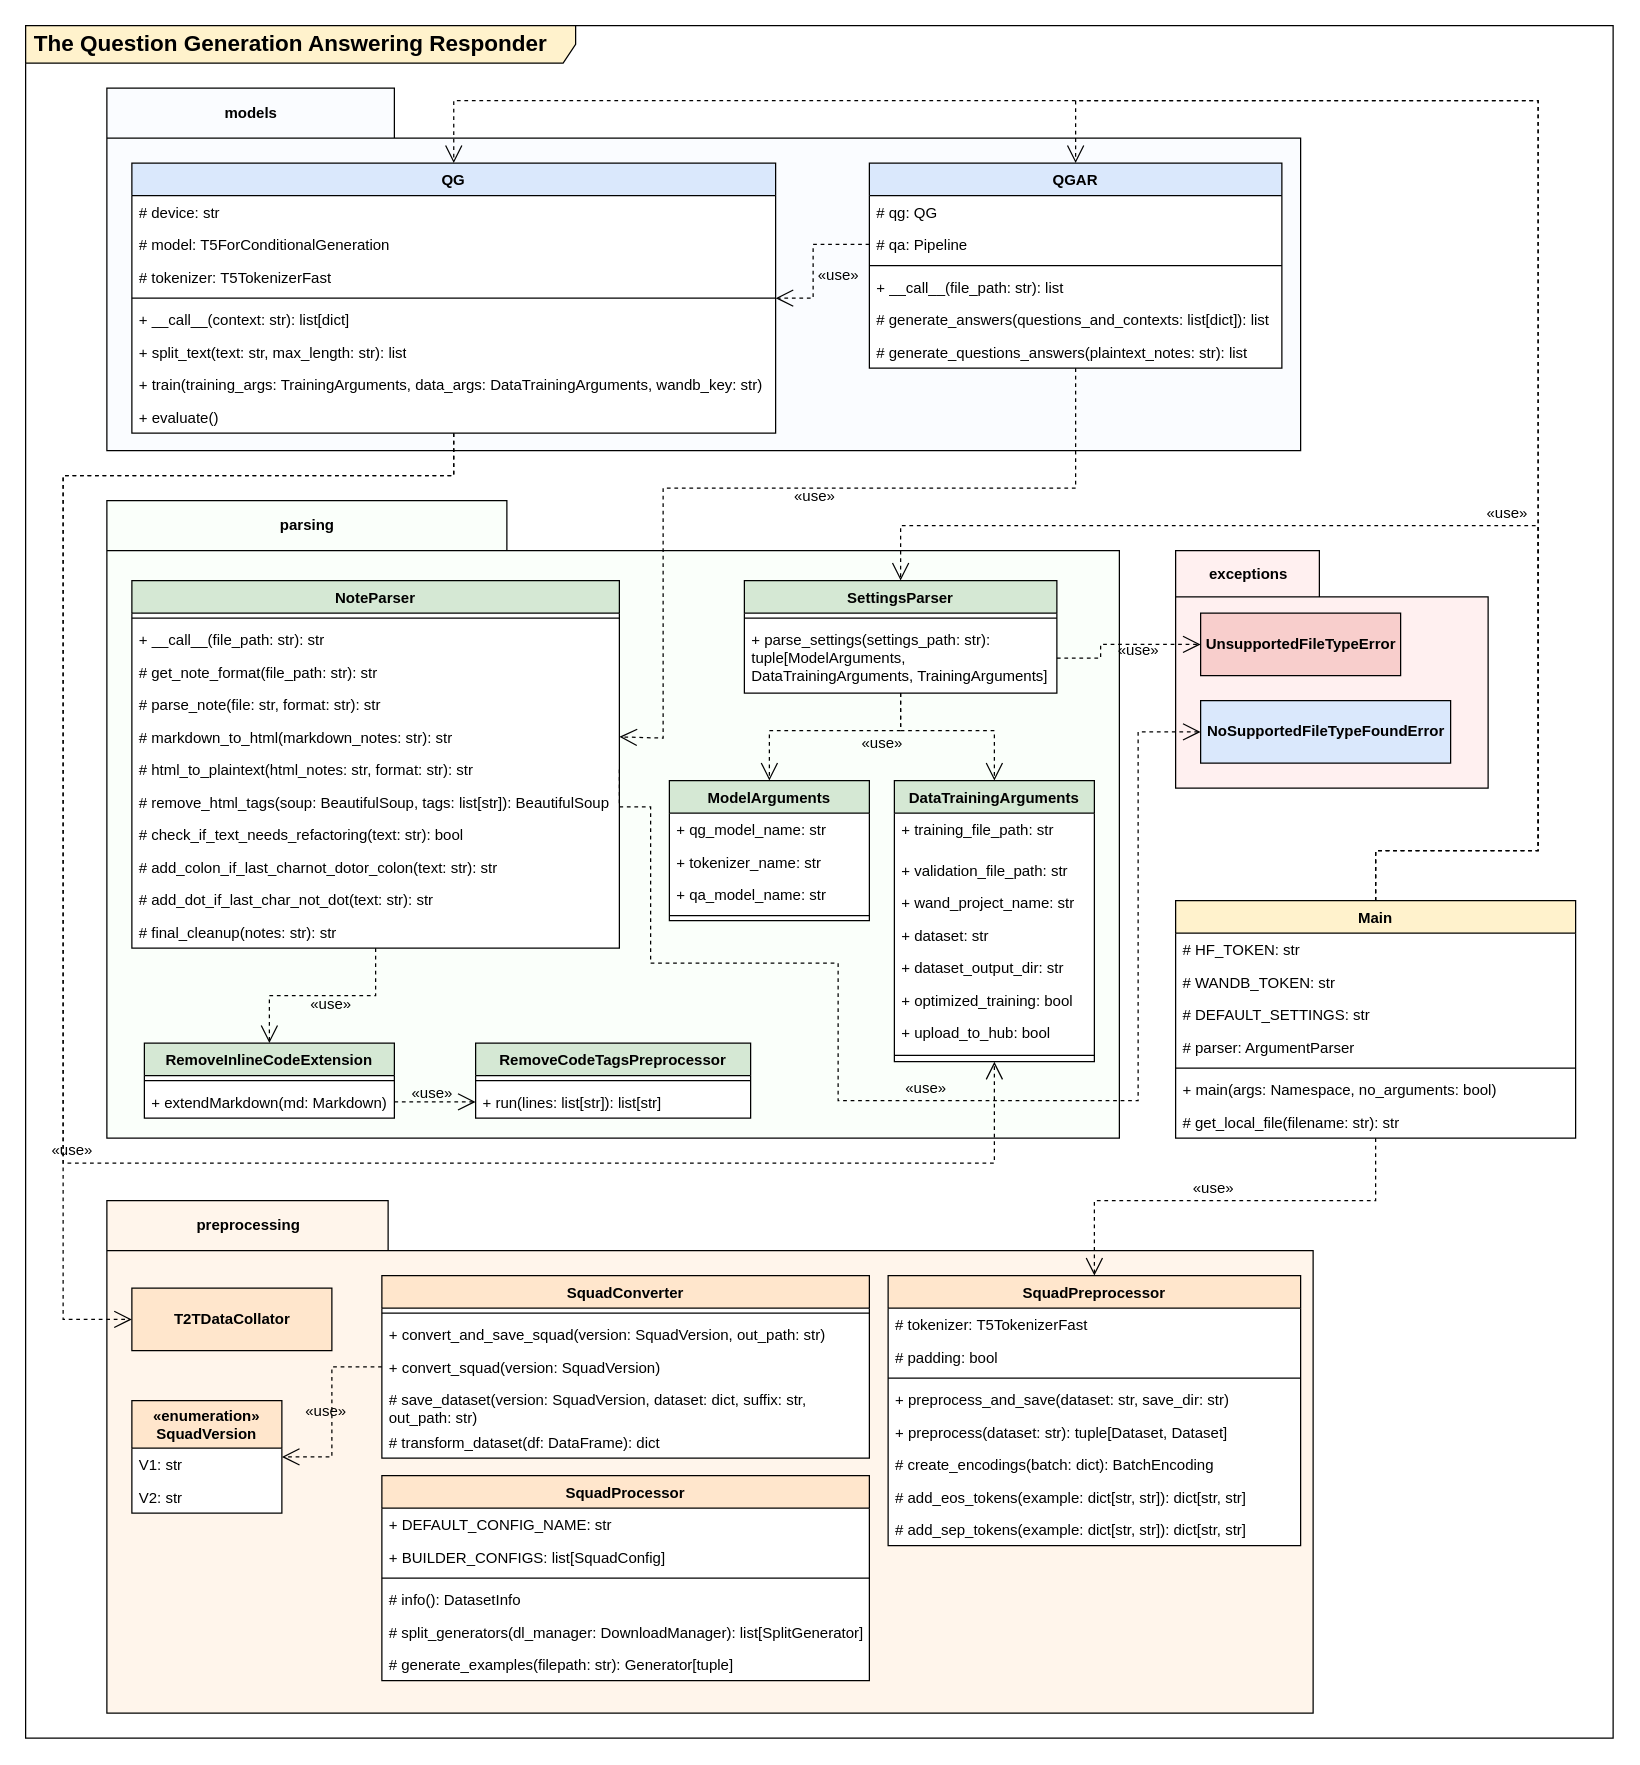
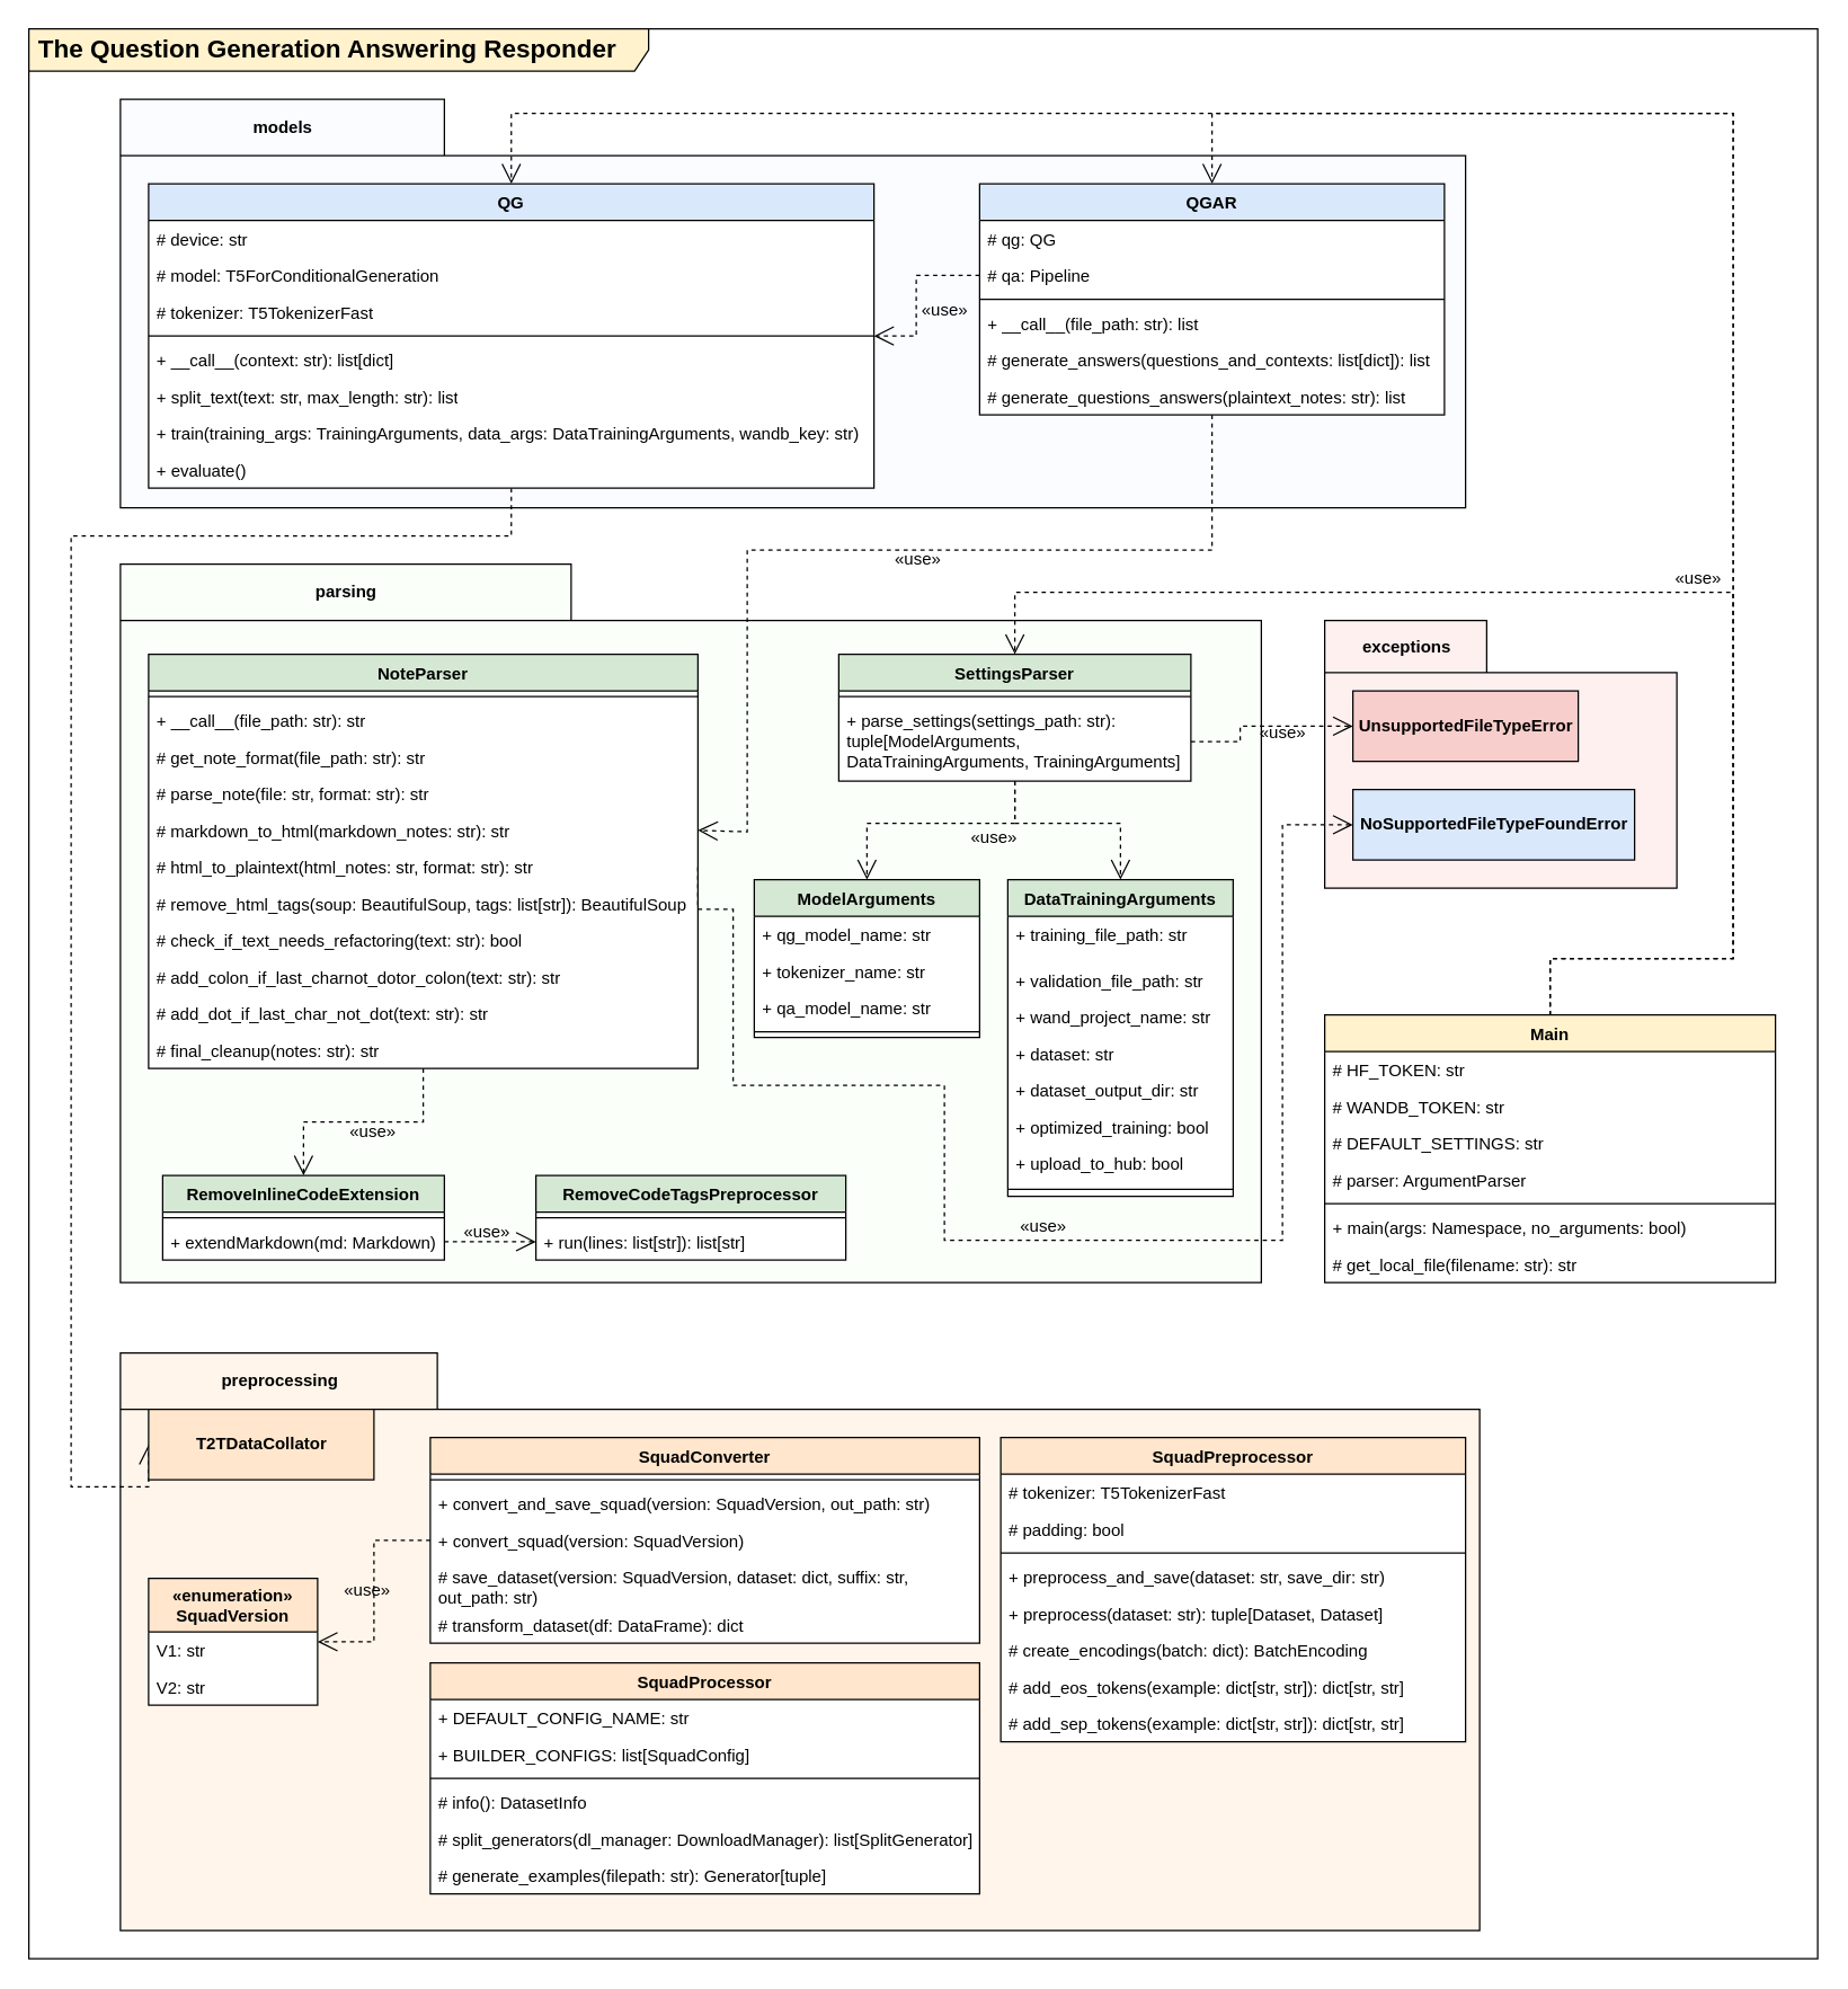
- <mxCell id="94" value="&lt;span style=&quot;font-size: 12px;&quot;&gt;«use»&lt;/span&gt;" style="endArrow=open;endSize=12;dashed=1;html=1;edgeStyle=orthogonalEdgeStyle;rounded=0;labelBackgroundColor=none;endFill=0;strokeWidth=1;entryX=0.5;entryY=1;entryDx=0;entryDy=0;exitX=0.5;exitY=1;exitDx=0;exitDy=0;" parent="1" source="51" target="16" edge="1"><mxGeometry x="0.048" y="10" width="160" relative="1" as="geometry"><mxPoint x="213.789" y="970" as="sourcePoint" /><mxPoint x="1692.909" y="1070" as="targetPoint" /><mxPoint as="offset" /><Array as="points"><mxPoint x="363" y="380" /><mxPoint x="50" y="380" /><mxPoint x="50" y="930" /><mxPoint x="795" y="930" /></Array></mxGeometry></mxCell>
- <mxCell id="106" value="&lt;span style=&quot;font-size: 12px;&quot;&gt;«use»&lt;/span&gt;" style="endArrow=open;endSize=12;dashed=1;html=1;edgeStyle=orthogonalEdgeStyle;rounded=0;labelBackgroundColor=none;endFill=0;strokeWidth=1;entryX=0.5;entryY=0;entryDx=0;entryDy=0;exitX=0.5;exitY=1;exitDx=0;exitDy=0;" parent="1" source="95" target="40" edge="1"><mxGeometry x="0.075" y="-10" width="160" relative="1" as="geometry"><mxPoint x="1200" y="0" as="sourcePoint" /><mxPoint x="1290" y="240" as="targetPoint" /><mxPoint as="offset" /><Array as="points"><mxPoint x="1100" y="960" /><mxPoint x="875" y="960" /></Array></mxGeometry></mxCell>
- <mxCell id="70" value="&lt;b&gt;T2TDataCollator&lt;/b&gt;" style="html=1;fillColor=#ffe6cc;strokeColor=default;" parent="1" vertex="1"><mxGeometry x="105" y="1030" width="160" height="50" as="geometry" /></mxCell>
+ <mxCell id="70" value="&lt;b&gt;T2TDataCollator&lt;/b&gt;" style="html=1;fillColor=#ffe6cc;strokeColor=default;" parent="1" vertex="1"><mxGeometry x="105" y="1000" width="160" height="50" as="geometry" /></mxCell>
